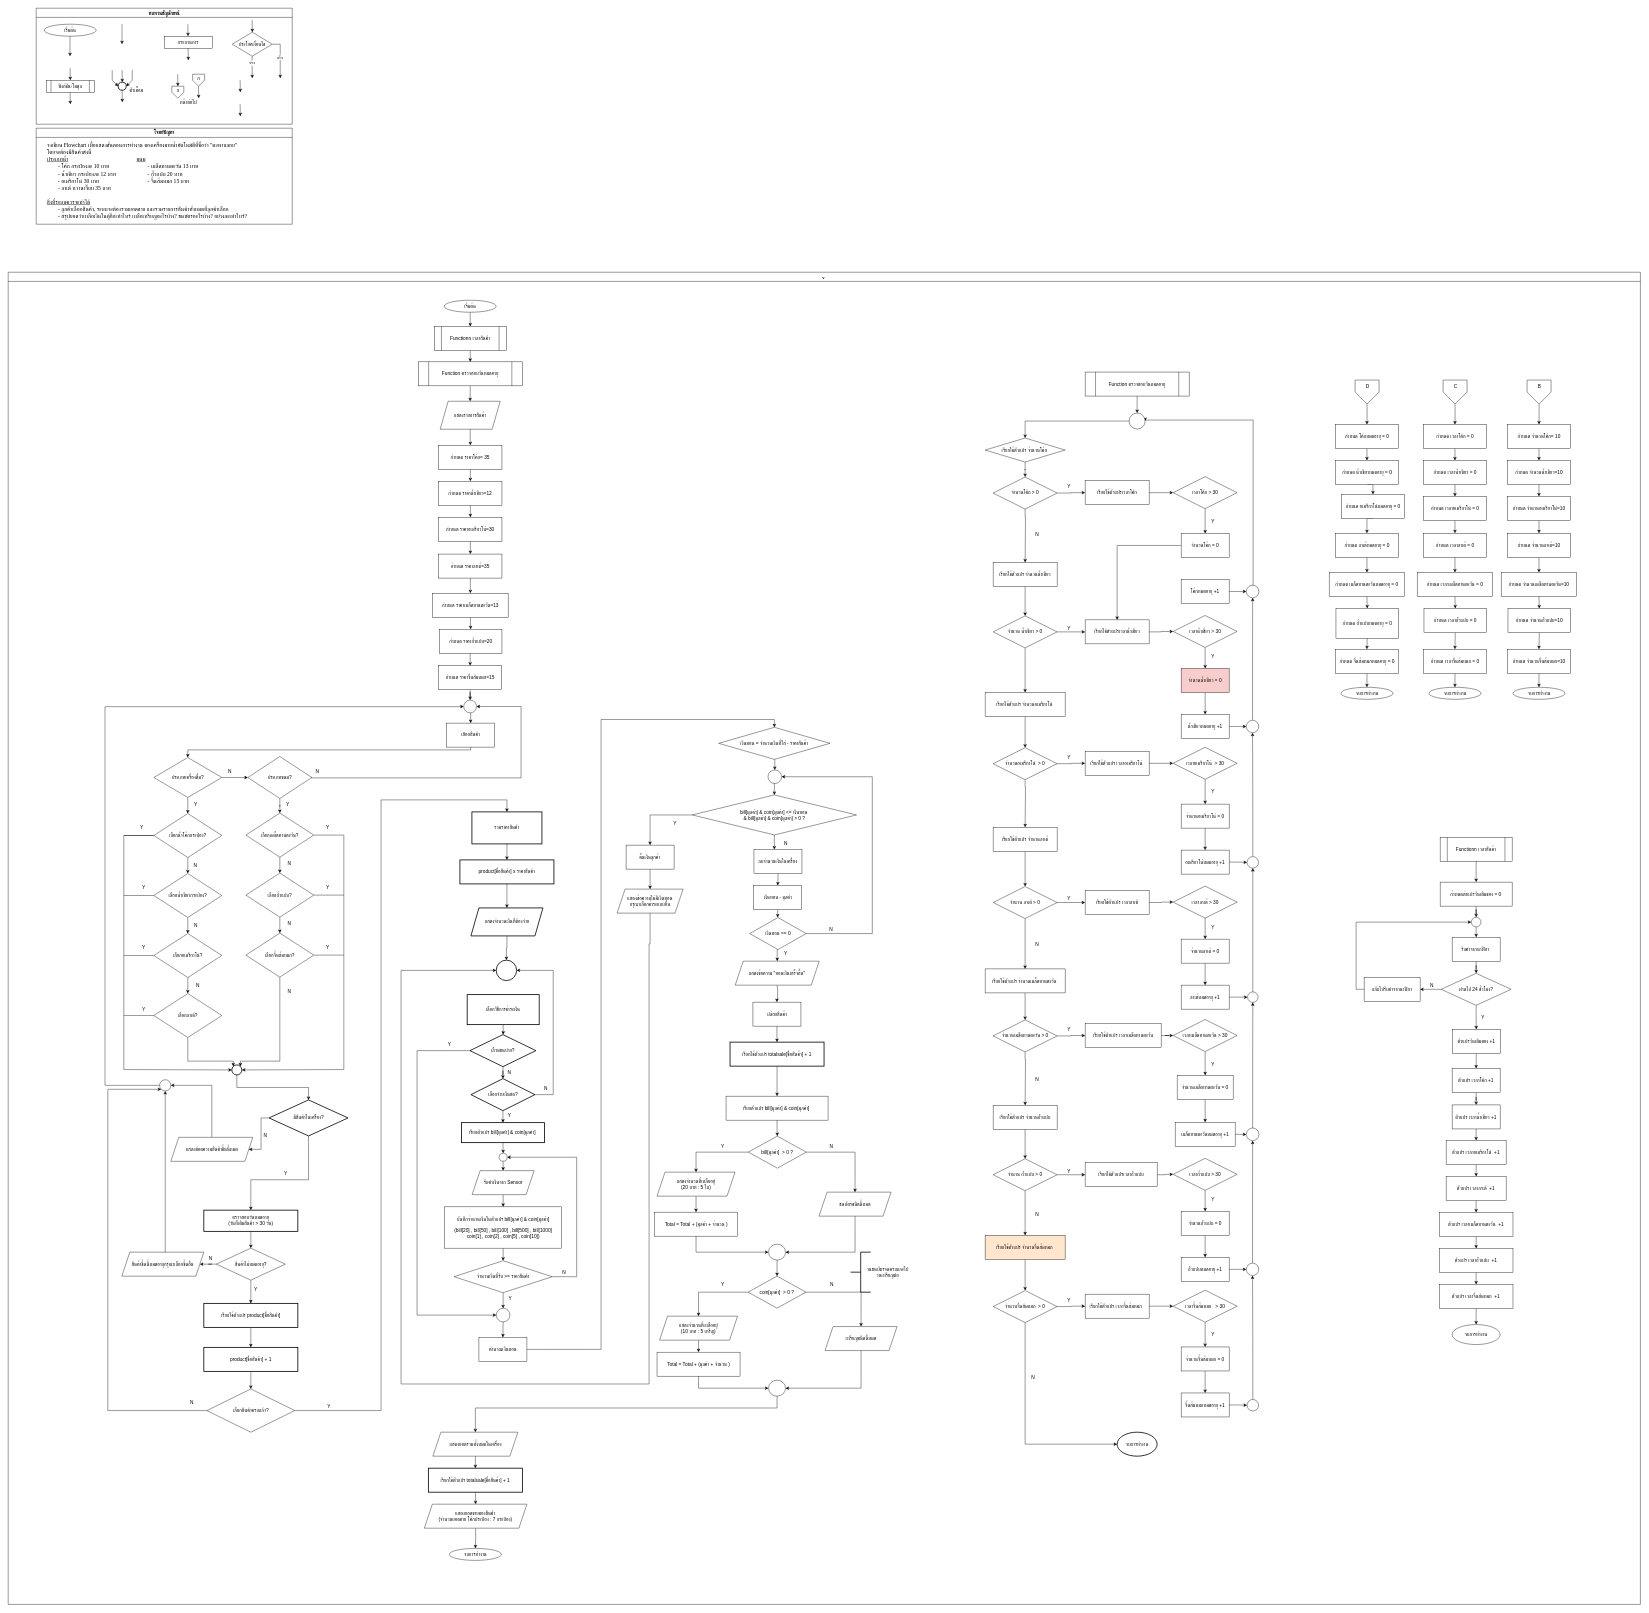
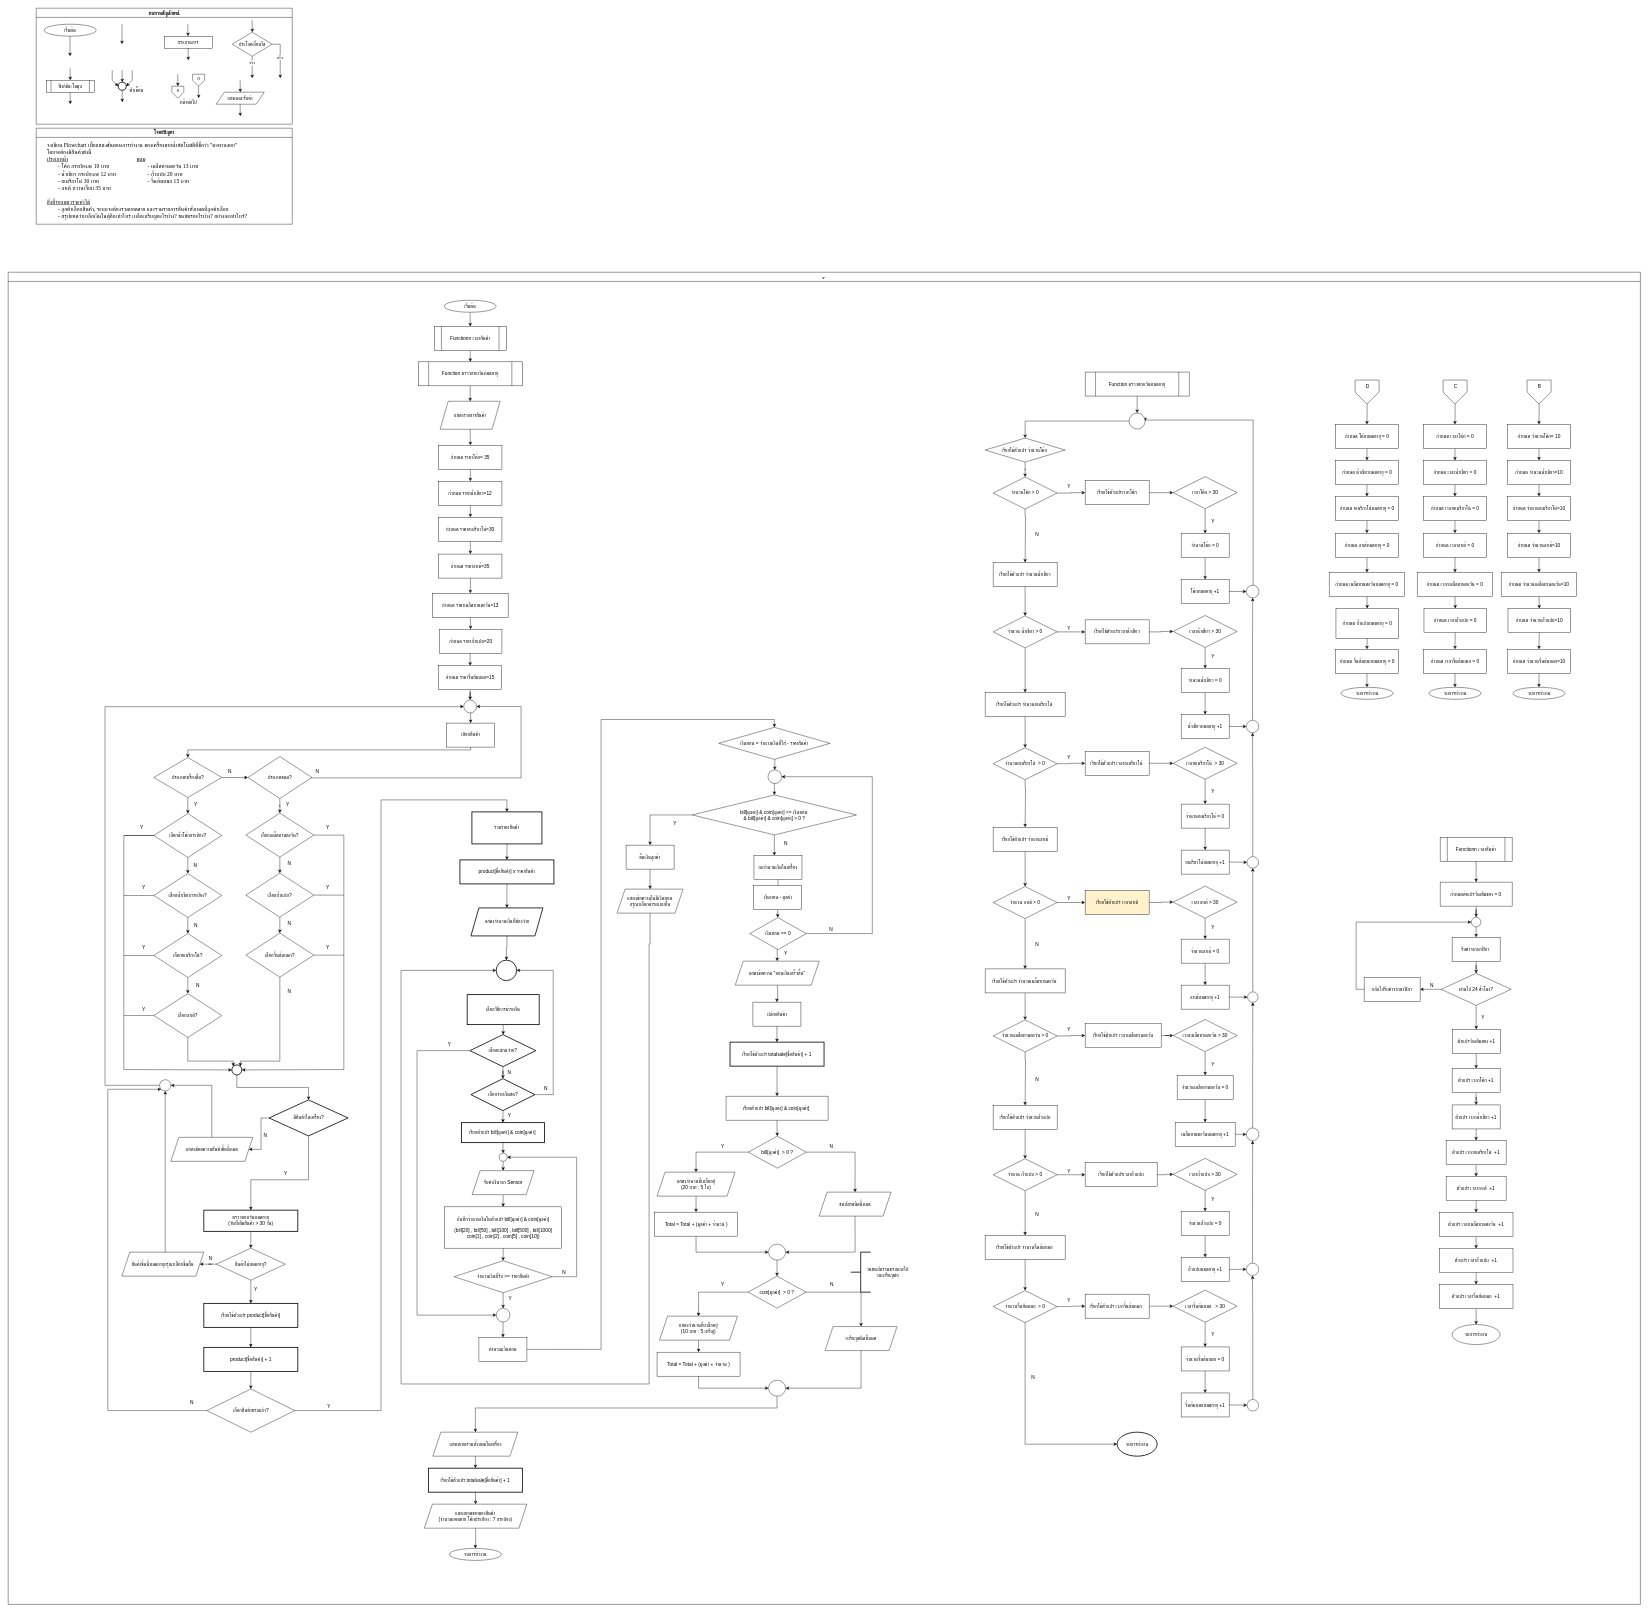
+ <mxCell id="31" value="แสดงผล/รับค่า" style="shape=parallelogram;perimeter=parallelogramPerimeter;whiteSpace=wrap;html=1;fixedSize=1;fontFamily=Sarabun;fontSource=https%3A%2F%2Ffonts.googleapis.com%2Fcss%3Ffamily%3DSarabun;" parent="2" vertex="1"><mxGeometry x="450" y="210" width="120" height="30" as="geometry" /></mxCell>
- <mxCell id="263" value="กำหนด อเมริกาโน่หมดอายุ = 0" style="rounded=0;whiteSpace=wrap;html=1;" vertex="1" parent="34"><mxGeometry x="3332.5" y="555.5" width="158" height="60" as="geometry" /></mxCell>
+ <mxCell id="263" value="กำหนด อเมริกาโน่หมดอายุ = 0" style="rounded=0;whiteSpace=wrap;html=1;" vertex="1" parent="34"><mxGeometry x="3317.5" y="560.5" width="158" height="60" as="geometry" /></mxCell>
- <mxCell id="312" value="" style="edgeStyle=orthogonalEdgeStyle;rounded=0;orthogonalLoop=1;jettySize=auto;html=1;" edge="1" parent="34" source="313" target="325"><mxGeometry relative="1" as="geometry" /></mxCell>
+ <mxCell id="312" value="" style="edgeStyle=orthogonalEdgeStyle;rounded=0;orthogonalLoop=1;jettySize=auto;html=1;" edge="1" parent="34" source="313" target="318"><mxGeometry relative="1" as="geometry" /></mxCell>
- <mxCell id="329" value="จำนวนน้ำเขียว = 0" style="whiteSpace=wrap;html=1;fillColor=#f8cecc;" vertex="1" parent="34"><mxGeometry x="2932" y="990.5" width="120" height="60" as="geometry" /></mxCell>
+ <mxCell id="329" value="จำนวนน้ำเขียว = 0" style="whiteSpace=wrap;html=1;" vertex="1" parent="34"><mxGeometry x="2932" y="990.5" width="120" height="60" as="geometry" /></mxCell>
- <mxCell id="146" value="ลบจำนวนเงินในเครื่อง" style="whiteSpace=wrap;html=1;" parent="34" vertex="1"><mxGeometry x="1864.19" y="1443.12" width="120" height="60" as="geometry" /></mxCell>
+ <mxCell id="146" value="ลบจำนวนเงินในเครื่อง" style="whiteSpace=wrap;html=1;" parent="34" vertex="1"><mxGeometry x="1864.19" y="1458.12" width="120" height="60" as="geometry" /></mxCell>
- <mxCell id="357" value="เรียกใช้ตัวแปร เวลาลาเต้" style="whiteSpace=wrap;html=1;" vertex="1" parent="34"><mxGeometry x="2692" y="1545.5" width="160" height="60" as="geometry" /></mxCell>
+ <mxCell id="357" value="เรียกใช้ตัวแปร เวลาลาเต้" style="whiteSpace=wrap;html=1;fillColor=#fff2cc;" vertex="1" parent="34"><mxGeometry x="2692" y="1545.5" width="160" height="60" as="geometry" /></mxCell>
- <mxCell id="122" value="เลืวนธนบ่าย?" style="rhombus;whiteSpace=wrap;html=1;strokeWidth=2;" parent="34" vertex="1"><mxGeometry x="1154.17" y="1905.75" width="165" height="80" as="geometry" /></mxCell>
+ <mxCell id="122" value="เลือกแสกนจ่าย?" style="rhombus;whiteSpace=wrap;html=1;strokeWidth=2;" parent="34" vertex="1"><mxGeometry x="1154.17" y="1905.75" width="165" height="80" as="geometry" /></mxCell>
- <mxCell id="404" value="เรียกใช้ตัวแปร จำนวนจิ้นส้มหมก&amp;nbsp;" style="whiteSpace=wrap;html=1;fillColor=#ffe6cc;" vertex="1" parent="34"><mxGeometry x="2442" y="2407.5" width="200" height="60" as="geometry" /></mxCell>
+ <mxCell id="404" value="เรียกใช้ตัวแปร จำนวนจิ้นส้มหมก&amp;nbsp;" style="whiteSpace=wrap;html=1;" vertex="1" parent="34"><mxGeometry x="2442" y="2407.5" width="200" height="60" as="geometry" /></mxCell>
